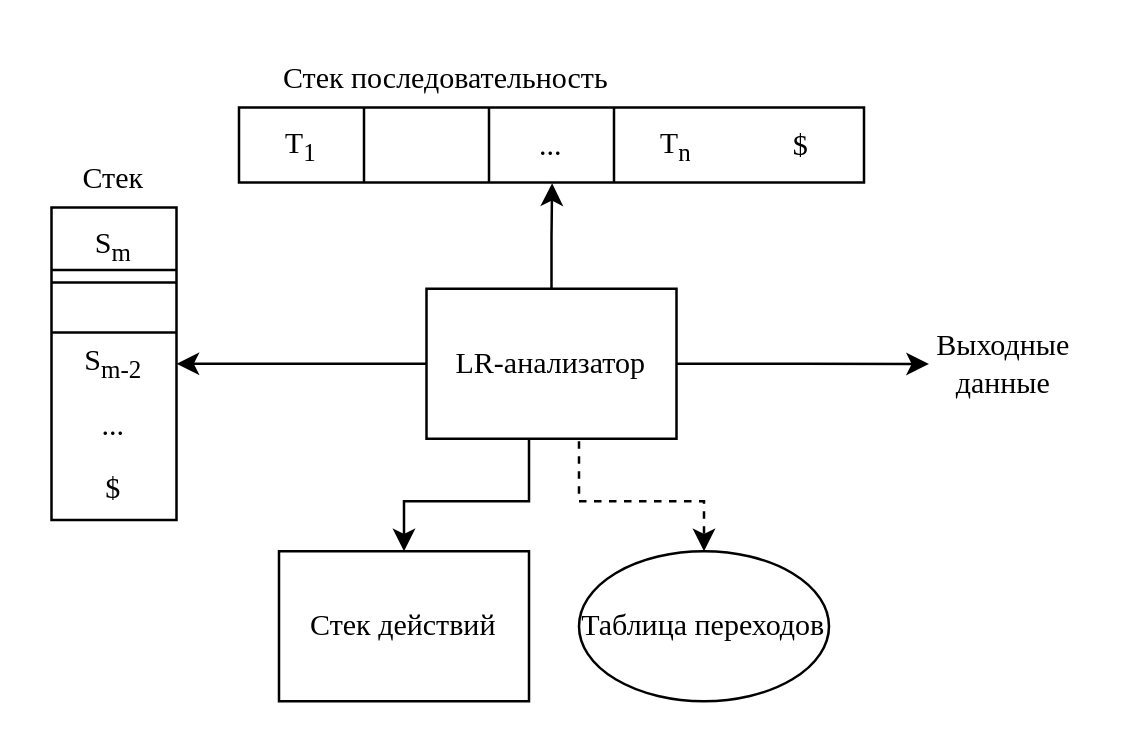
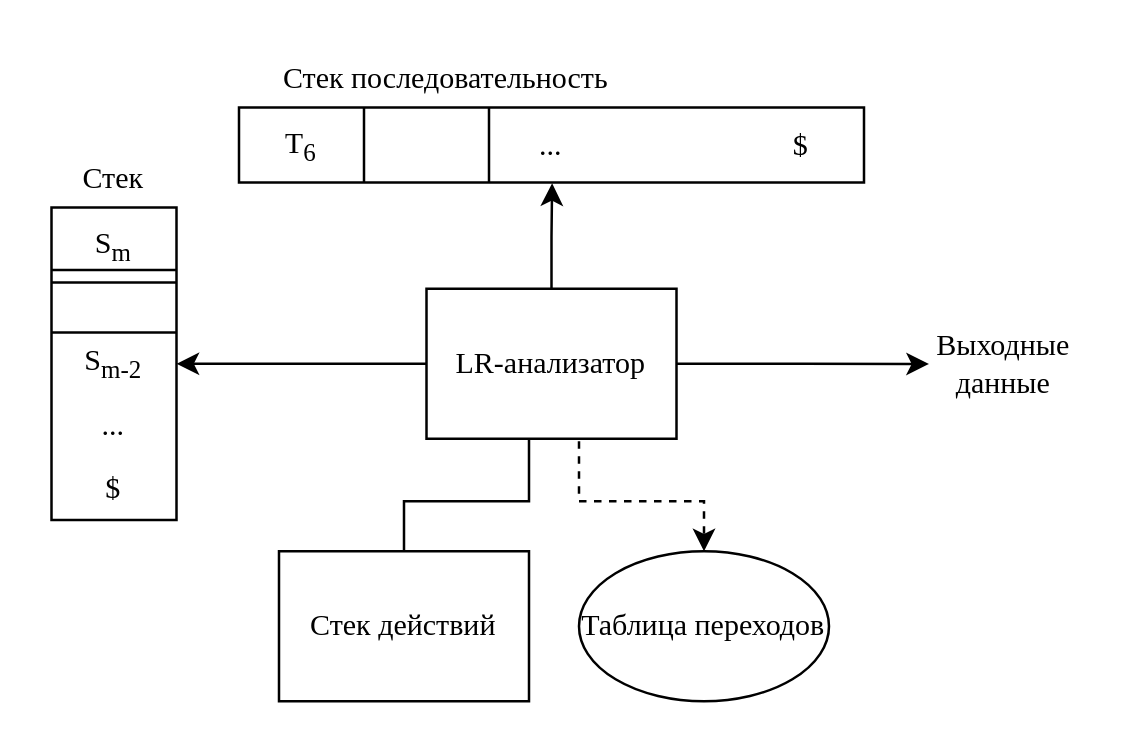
- <mxCell id="23" value="T&lt;sub&gt;n&lt;/sub&gt;" style="shape=partialRectangle;html=1;whiteSpace=wrap;connectable=0;fillColor=none;top=0;left=0;bottom=0;right=0;overflow=hidden;pointerEvents=1;fontFamily=Times New Roman;fontSize=12;" vertex="1" parent="20"><mxGeometry x="150" width="50" height="30" as="geometry"><mxRectangle width="50" height="30" as="alternateBounds" /></mxGeometry></mxCell>
- <mxCell id="21" value="T&lt;sub&gt;1&lt;/sub&gt;" style="shape=partialRectangle;html=1;whiteSpace=wrap;connectable=0;fillColor=none;top=0;left=0;bottom=0;right=0;overflow=hidden;pointerEvents=1;fontFamily=Times New Roman;fontSize=12;" vertex="1" parent="20"><mxGeometry width="50" height="30" as="geometry"><mxRectangle width="50" height="30" as="alternateBounds" /></mxGeometry></mxCell>
+ <mxCell id="21" value="T&lt;sub&gt;6&lt;/sub&gt;" style="shape=partialRectangle;html=1;whiteSpace=wrap;connectable=0;fillColor=none;top=0;left=0;bottom=0;right=0;overflow=hidden;pointerEvents=1;fontFamily=Times New Roman;fontSize=12;" vertex="1" parent="20"><mxGeometry width="50" height="30" as="geometry"><mxRectangle width="50" height="30" as="alternateBounds" /></mxGeometry></mxCell>
- <mxCell id="4" style="edgeStyle=orthogonalEdgeStyle;rounded=0;orthogonalLoop=1;jettySize=auto;html=1;exitX=0.5;exitY=1;exitDx=0;exitDy=0;entryX=0.5;entryY=0;entryDx=0;entryDy=0;fontFamily=Times New Roman;fontSize=12;" edge="1" parent="1" source="7" target="26"><mxGeometry relative="1" as="geometry"><Array as="points"><mxPoint x="211" y="175" /><mxPoint x="211" y="200" /><mxPoint x="161" y="200" /></Array></mxGeometry></mxCell>
+ <mxCell id="4" style="edgeStyle=orthogonalEdgeStyle;rounded=0;orthogonalLoop=1;jettySize=auto;html=1;exitX=0.5;exitY=1;exitDx=0;exitDy=0;entryX=0.5;entryY=0;entryDx=0;entryDy=0;fontFamily=Times New Roman;fontSize=12;endArrow=none;" edge="1" parent="1" source="7" target="26"><mxGeometry relative="1" as="geometry"><Array as="points"><mxPoint x="211" y="175" /><mxPoint x="211" y="200" /><mxPoint x="161" y="200" /></Array></mxGeometry></mxCell>
